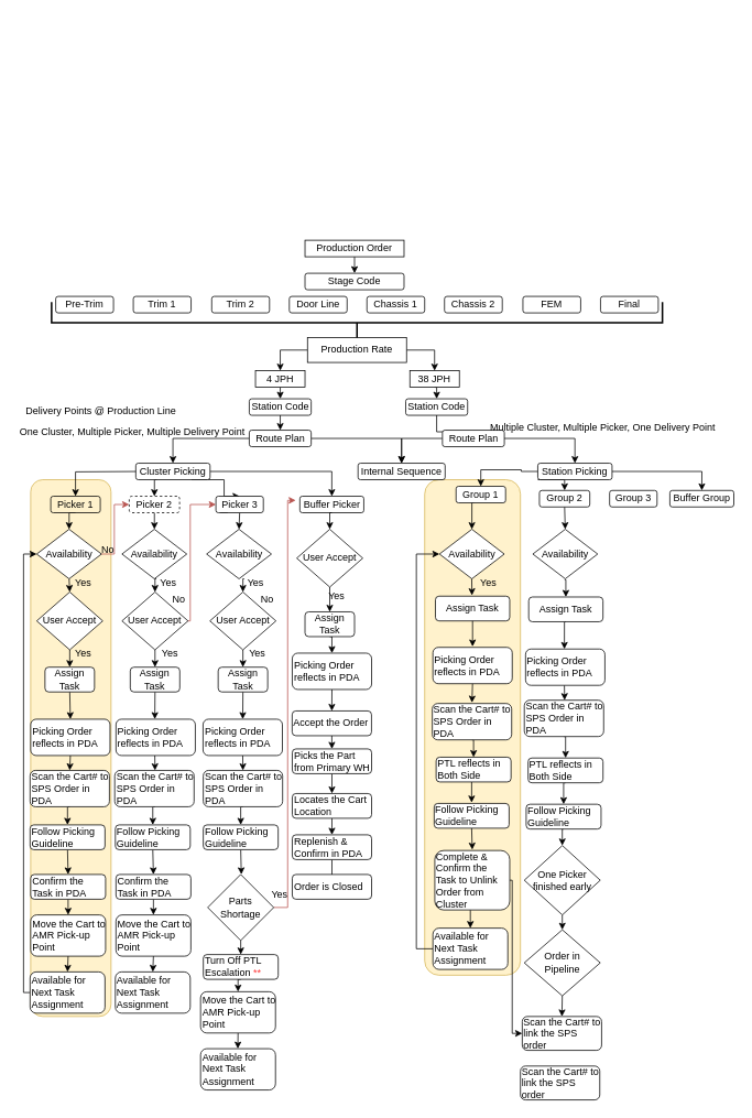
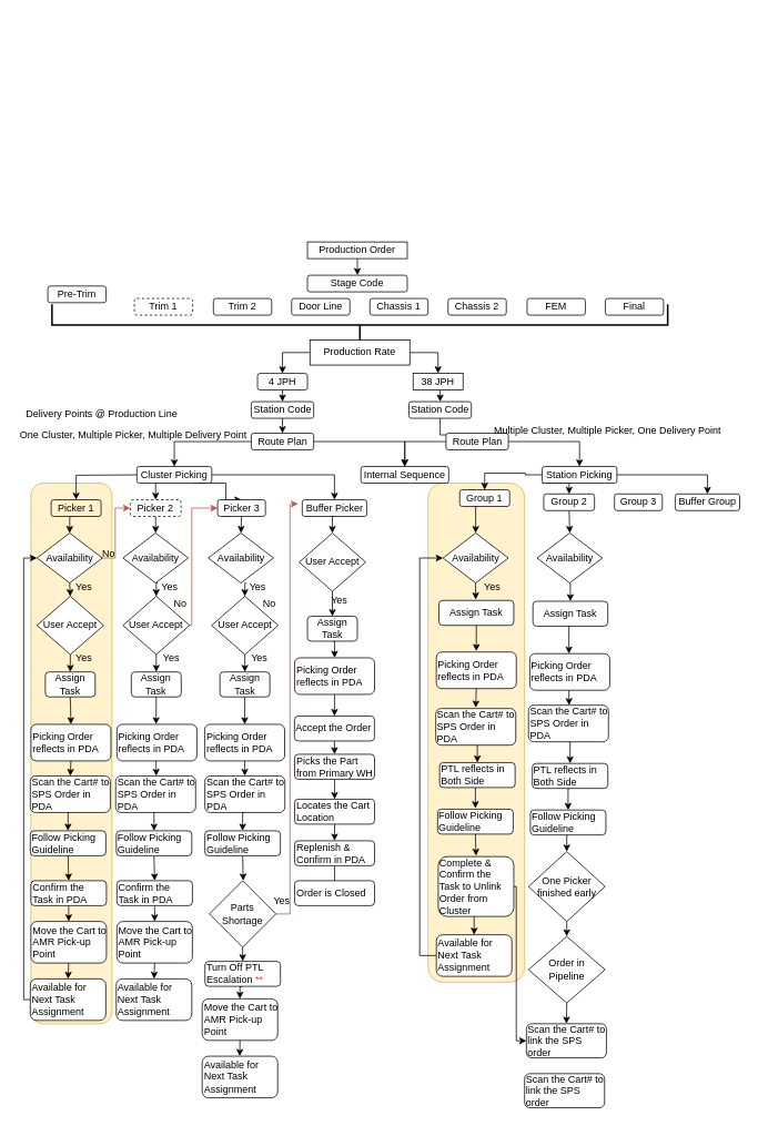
- <mxCell id="7" value="Pre-Trim" style="rounded=1;whiteSpace=wrap;html=1;" parent="1" vertex="1"><mxGeometry x="67" y="358" width="70" height="20" as="geometry" /></mxCell>
+ <mxCell id="7" value="Pre-Trim" style="rounded=1;whiteSpace=wrap;html=1;" parent="1" vertex="1"><mxGeometry x="57" y="343" width="70" height="20" as="geometry" /></mxCell>
- <mxCell id="8" value="Trim 1" style="rounded=1;whiteSpace=wrap;html=1;" parent="1" vertex="1"><mxGeometry x="161" y="358" width="70" height="20" as="geometry" /></mxCell>
+ <mxCell id="8" value="Trim 1" style="rounded=1;whiteSpace=wrap;html=1;dashed=1;" parent="1" vertex="1"><mxGeometry x="161" y="358" width="70" height="20" as="geometry" /></mxCell>
- <mxCell id="20" value="4 JPH" style="whiteSpace=wrap;html=1;rounded=0;" parent="1" vertex="1"><mxGeometry x="309" y="448" width="60" height="20" as="geometry" /></mxCell>
+ <mxCell id="20" value="4 JPH" style="rounded=1;whiteSpace=wrap;html=1;" parent="1" vertex="1"><mxGeometry x="309" y="448" width="60" height="20" as="geometry" /></mxCell>
